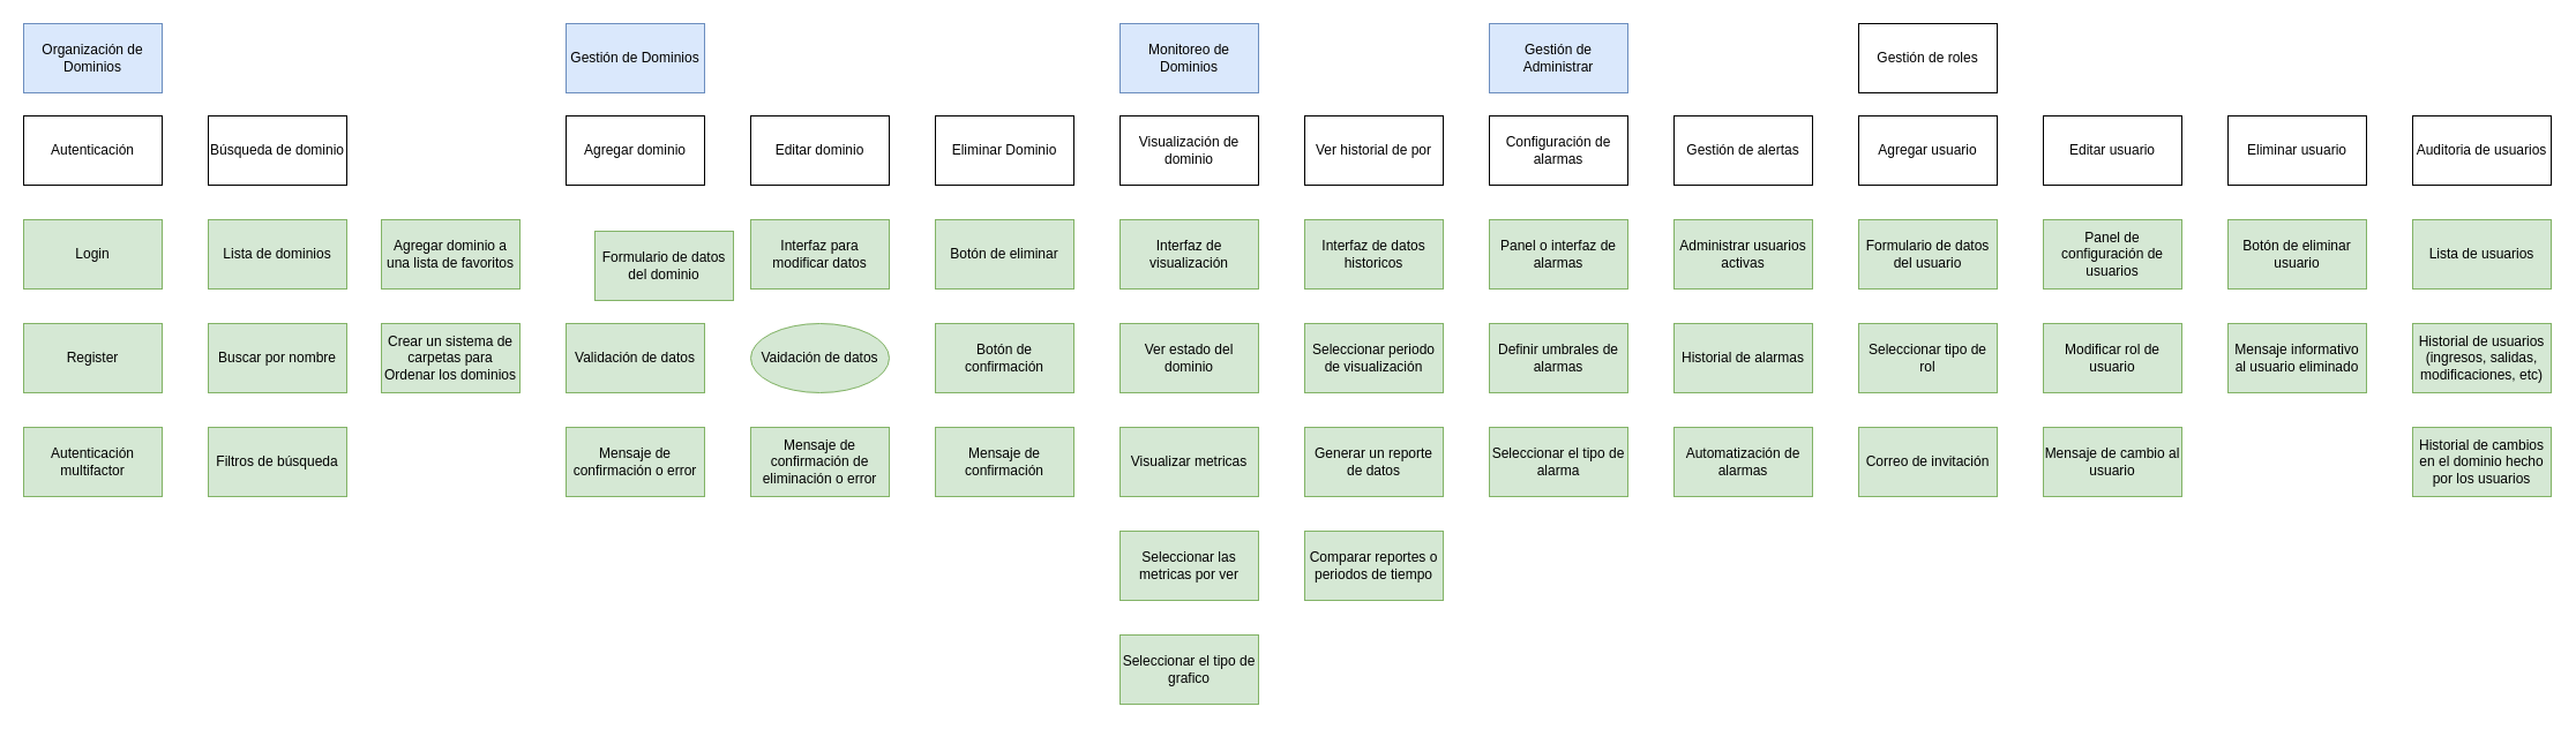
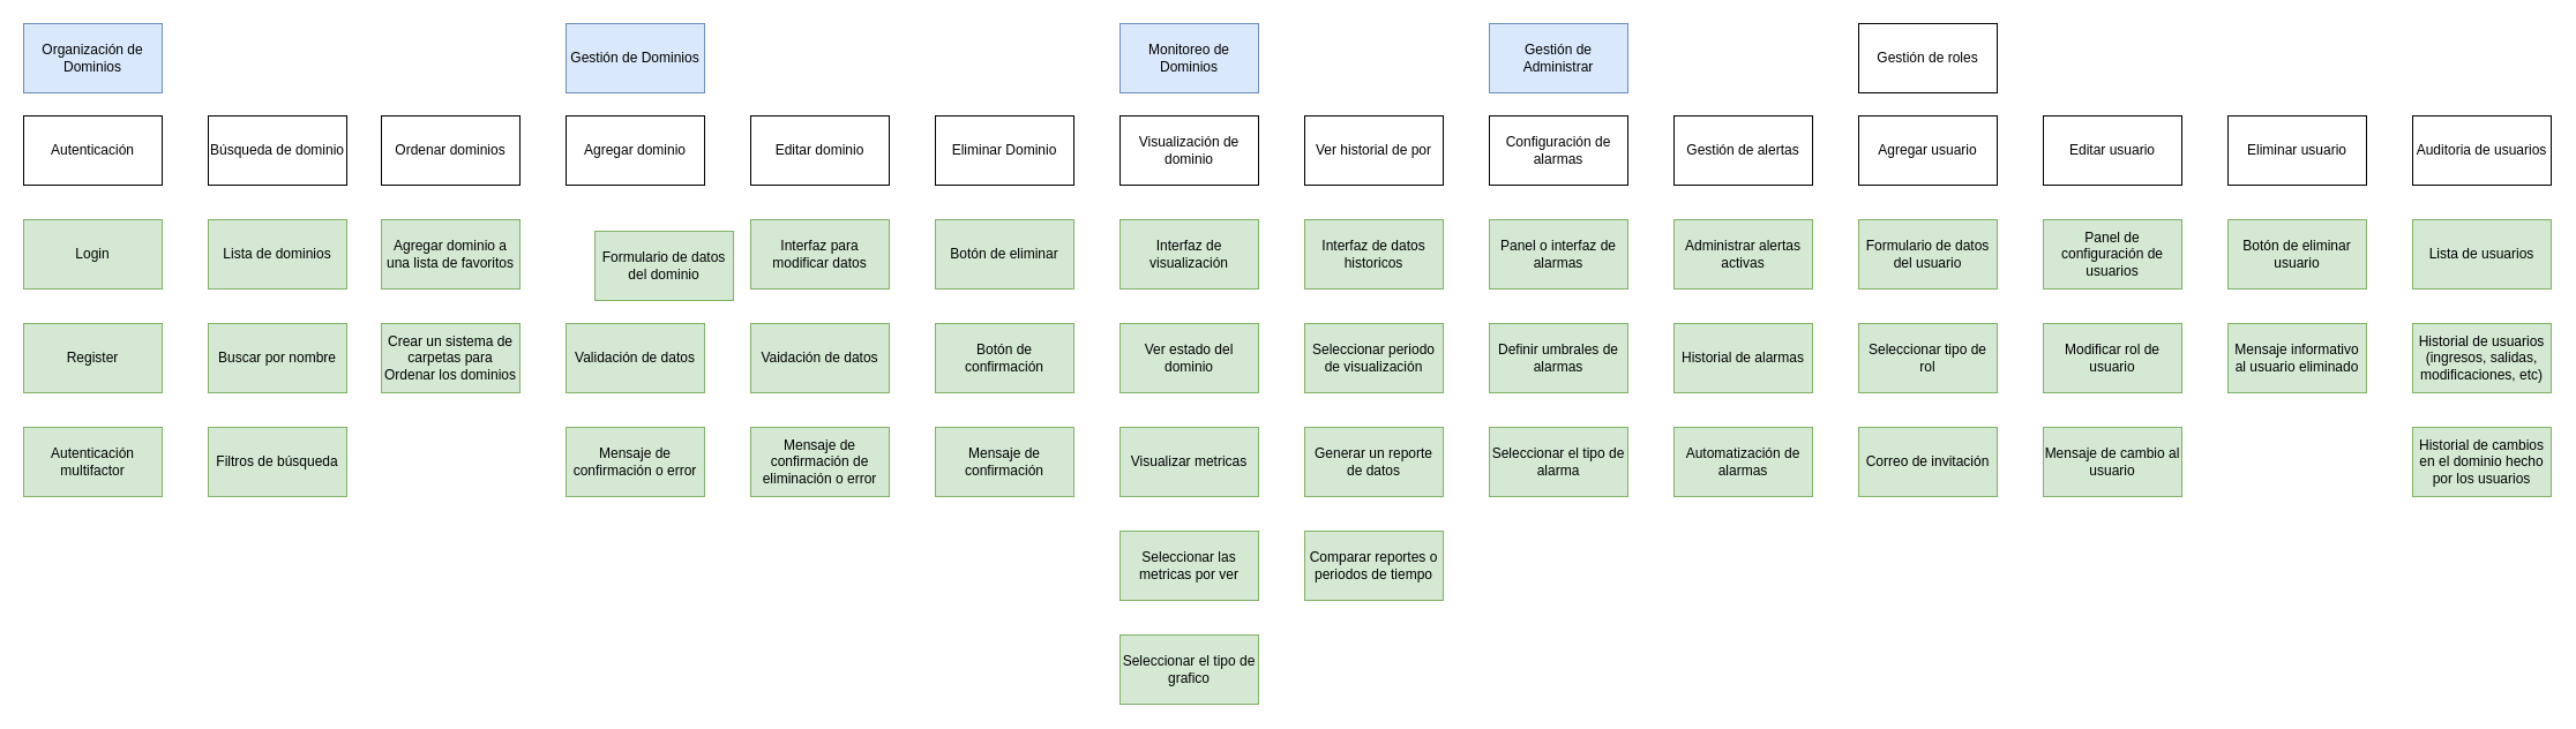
+ <mxCell id="11" value="Ordenar dominios" style="rounded=0;whiteSpace=wrap;html=1;" vertex="1" parent="1"><mxGeometry x="330" y="100" width="120" height="60" as="geometry" /></mxCell>
- <mxCell id="45" value="Administrar usuarios activas" style="rounded=0;whiteSpace=wrap;html=1;fillColor=#d5e8d4;strokeColor=#82b366;" vertex="1" parent="1"><mxGeometry x="1450" y="190" width="120" height="60" as="geometry" /></mxCell>
+ <mxCell id="45" value="Administrar alertas activas" style="rounded=0;whiteSpace=wrap;html=1;fillColor=#d5e8d4;strokeColor=#82b366;" vertex="1" parent="1"><mxGeometry x="1450" y="190" width="120" height="60" as="geometry" /></mxCell>
- <mxCell id="21" value="Vaidación de datos" style="ellipse;whiteSpace=wrap;html=1;fillColor=#d5e8d4;strokeColor=#82b366;" vertex="1" parent="1"><mxGeometry x="650" y="280" width="120" height="60" as="geometry" /></mxCell>
+ <mxCell id="21" value="Vaidación de datos" style="rounded=0;whiteSpace=wrap;html=1;fillColor=#d5e8d4;strokeColor=#82b366;" vertex="1" parent="1"><mxGeometry x="650" y="280" width="120" height="60" as="geometry" /></mxCell>
